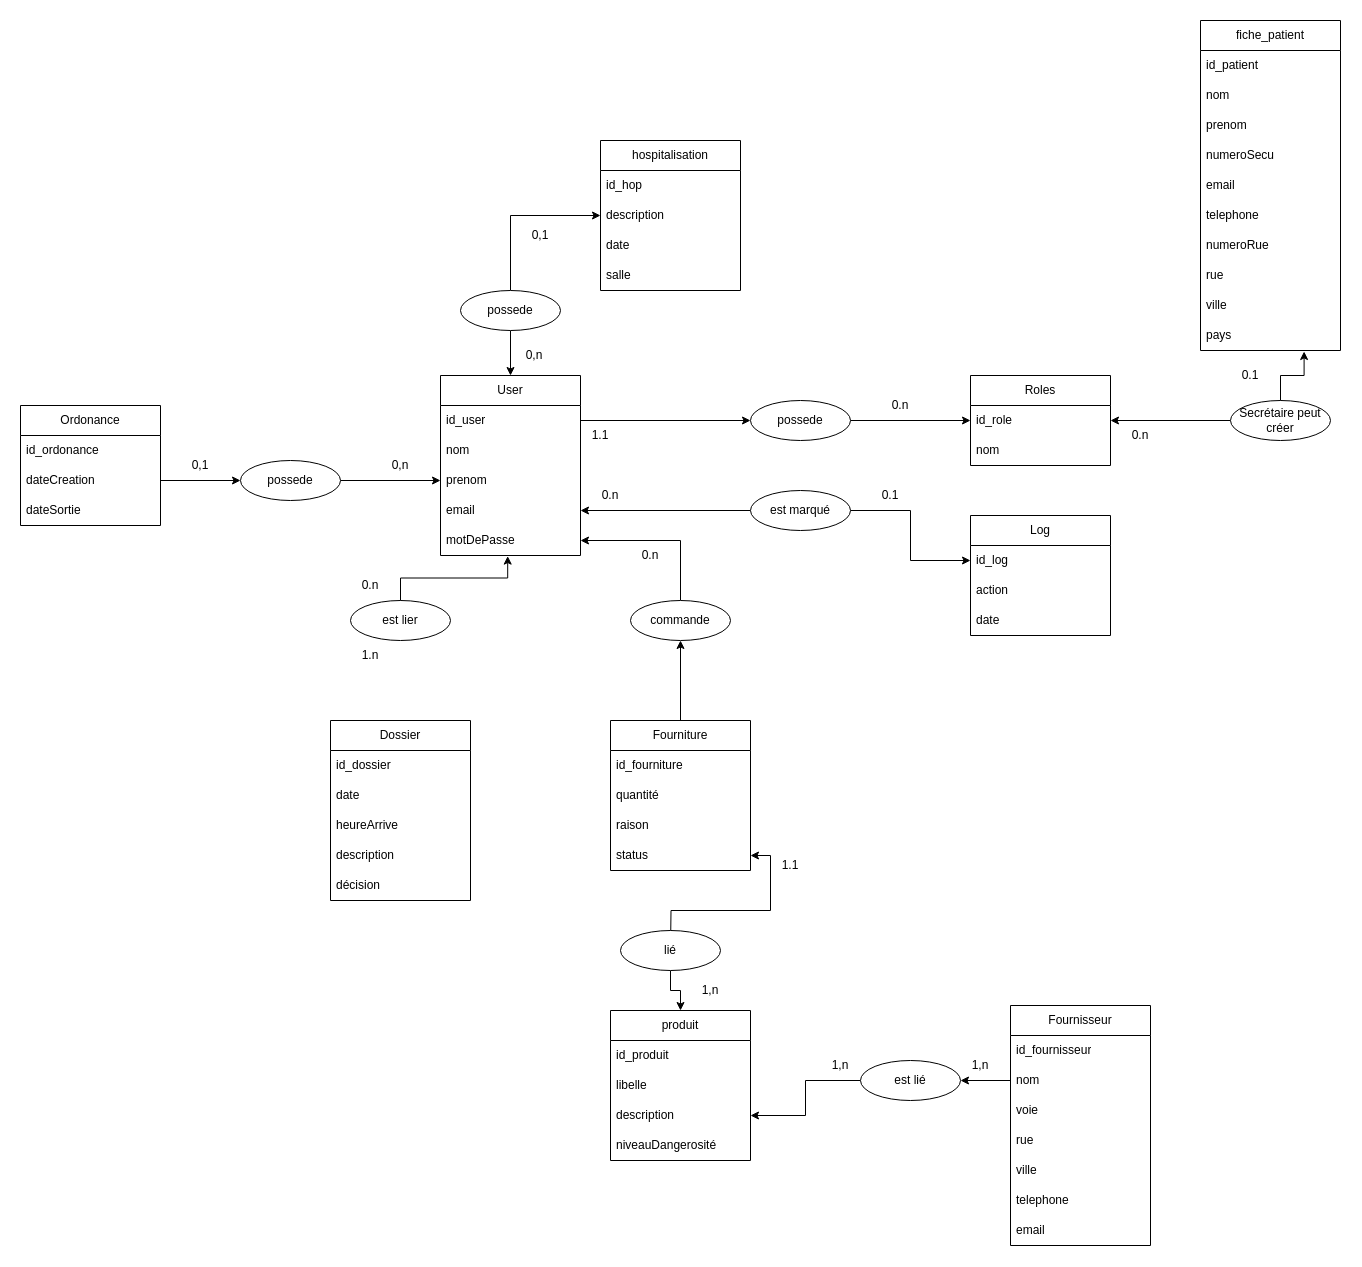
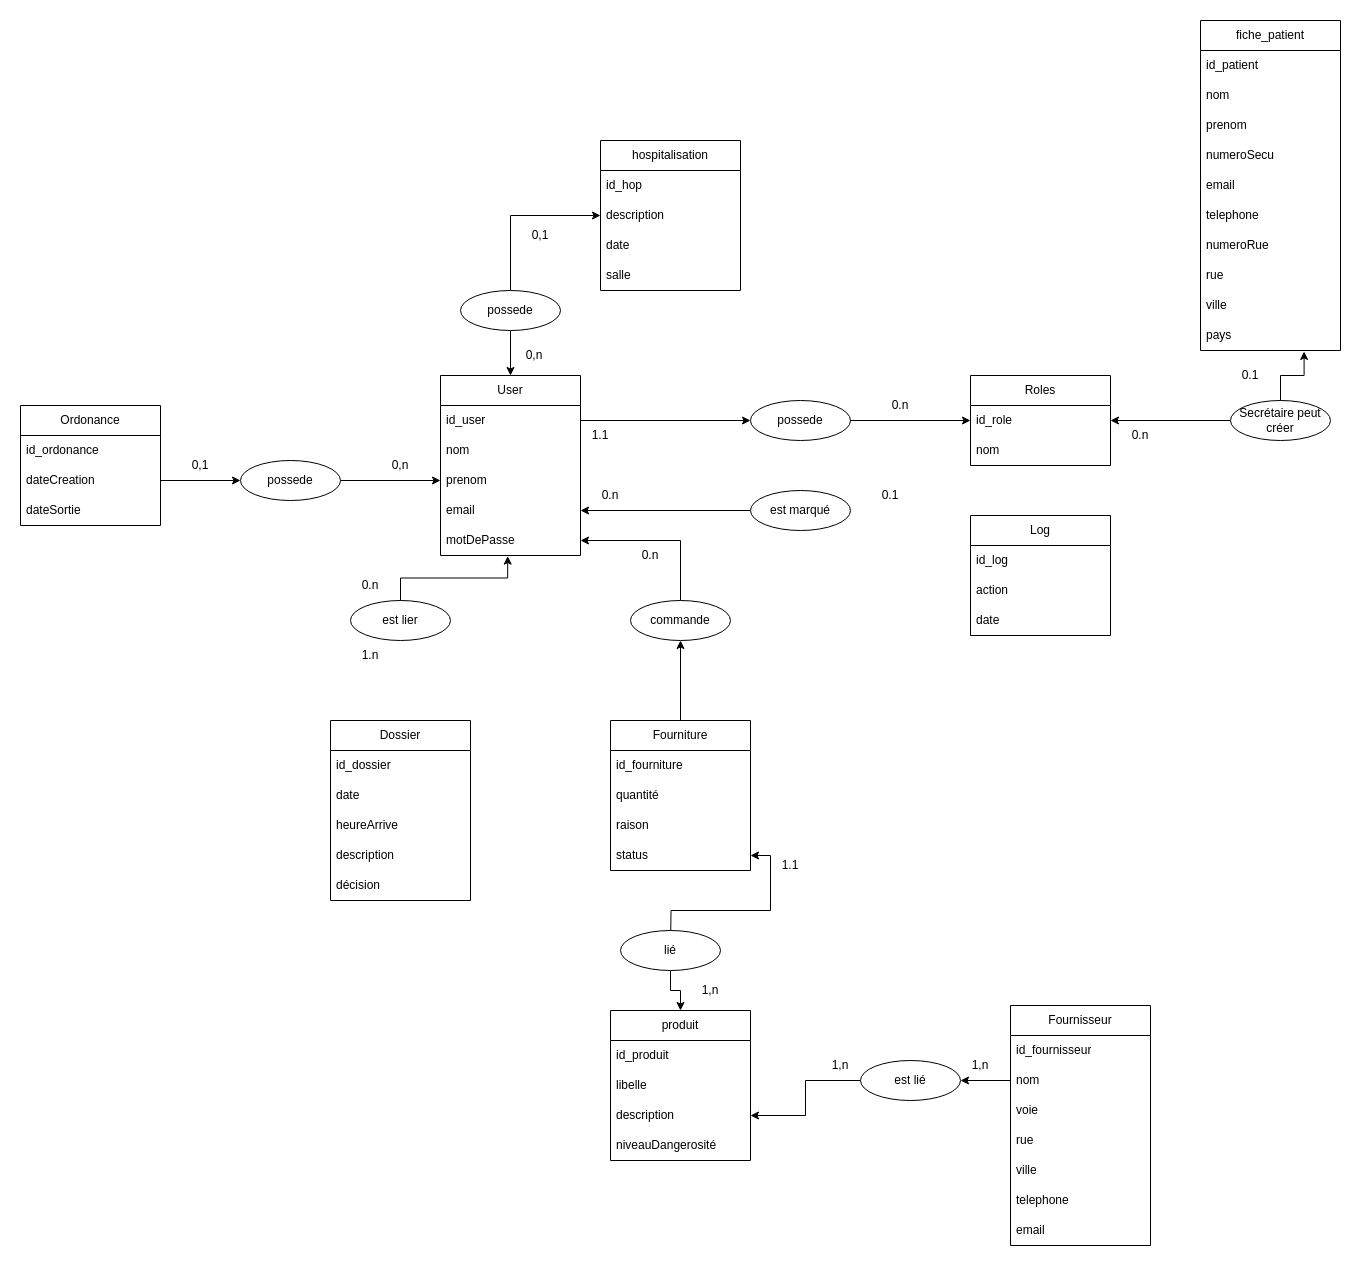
- <mxCell id="82" style="edgeStyle=orthogonalEdgeStyle;rounded=0;orthogonalLoop=1;jettySize=auto;html=1;exitX=1;exitY=0.5;exitDx=0;exitDy=0;entryX=0;entryY=0.5;entryDx=0;entryDy=0;" parent="1" source="84" target="20" edge="1"><mxGeometry relative="1" as="geometry" /></mxCell>
